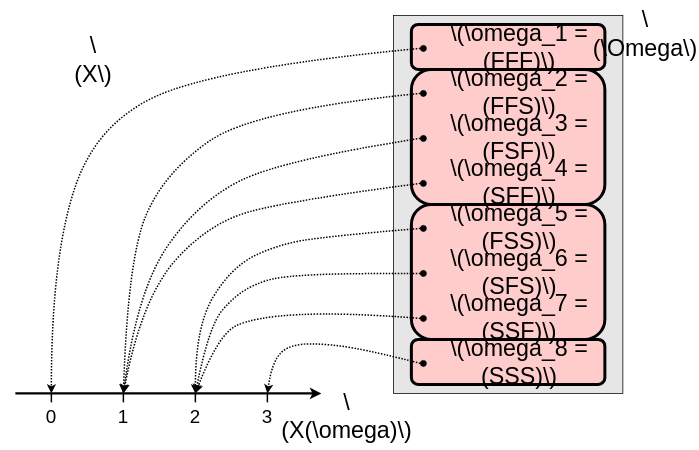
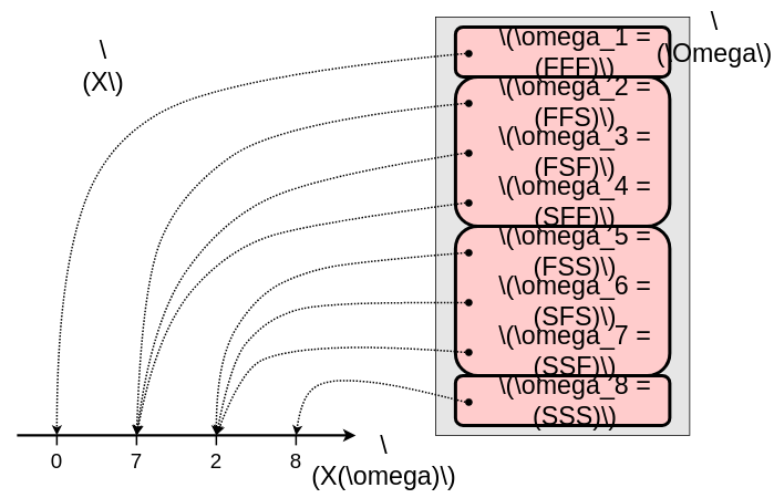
- <mxCell id="30" value="1" style="text;html=1;align=center;verticalAlign=middle;whiteSpace=wrap;rounded=0;fontSize=25;" parent="1" vertex="1"><mxGeometry x="134" y="530" width="60" height="48" as="geometry" /></mxCell>
+ <mxCell id="30" value="7" style="text;html=1;align=center;verticalAlign=middle;whiteSpace=wrap;rounded=0;fontSize=25;" parent="1" vertex="1"><mxGeometry x="134" y="530" width="60" height="48" as="geometry" /></mxCell>
- <mxCell id="32" value="3" style="text;html=1;align=center;verticalAlign=middle;whiteSpace=wrap;rounded=0;fontSize=25;" parent="1" vertex="1"><mxGeometry x="326" y="530" width="60" height="48" as="geometry" /></mxCell>
+ <mxCell id="32" value="8" style="text;html=1;align=center;verticalAlign=middle;whiteSpace=wrap;rounded=0;fontSize=25;" parent="1" vertex="1"><mxGeometry x="326" y="530" width="60" height="48" as="geometry" /></mxCell>
